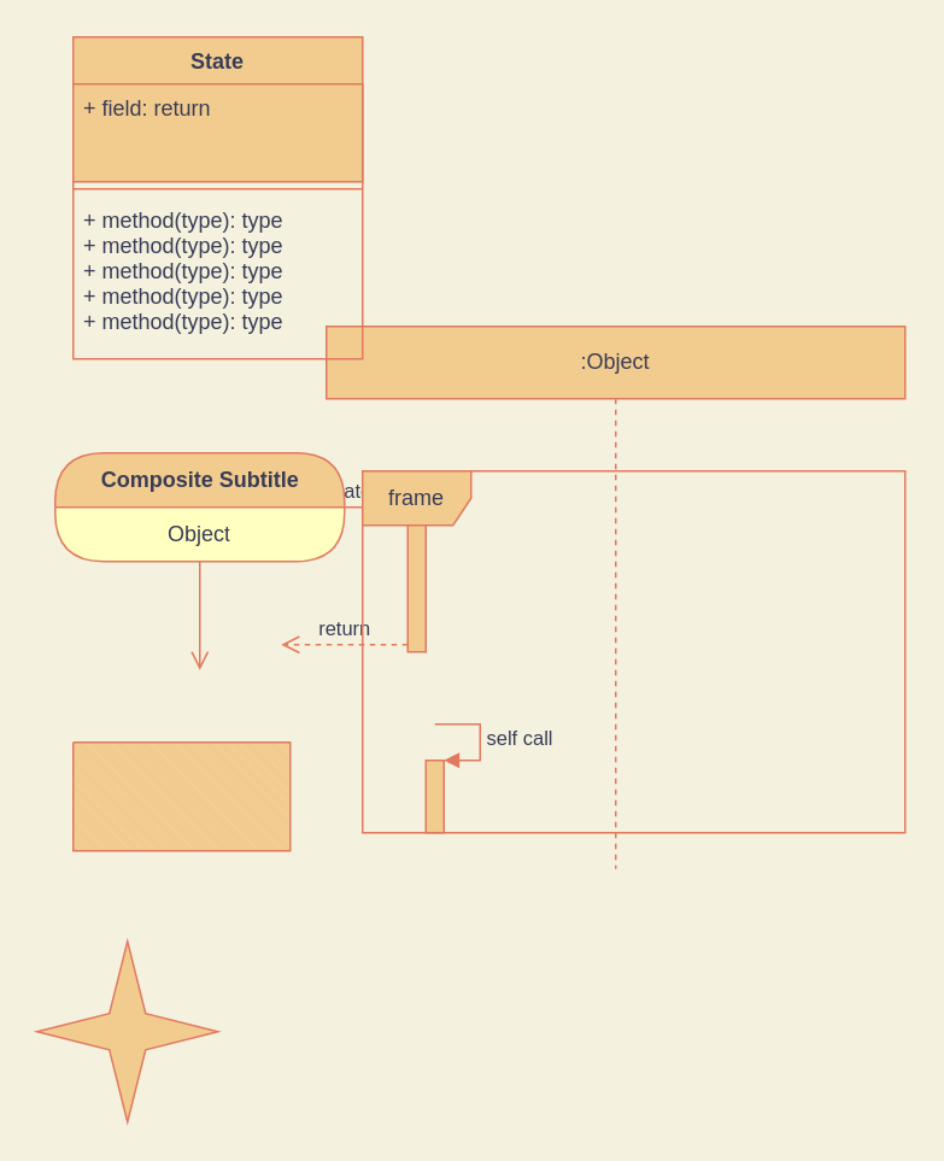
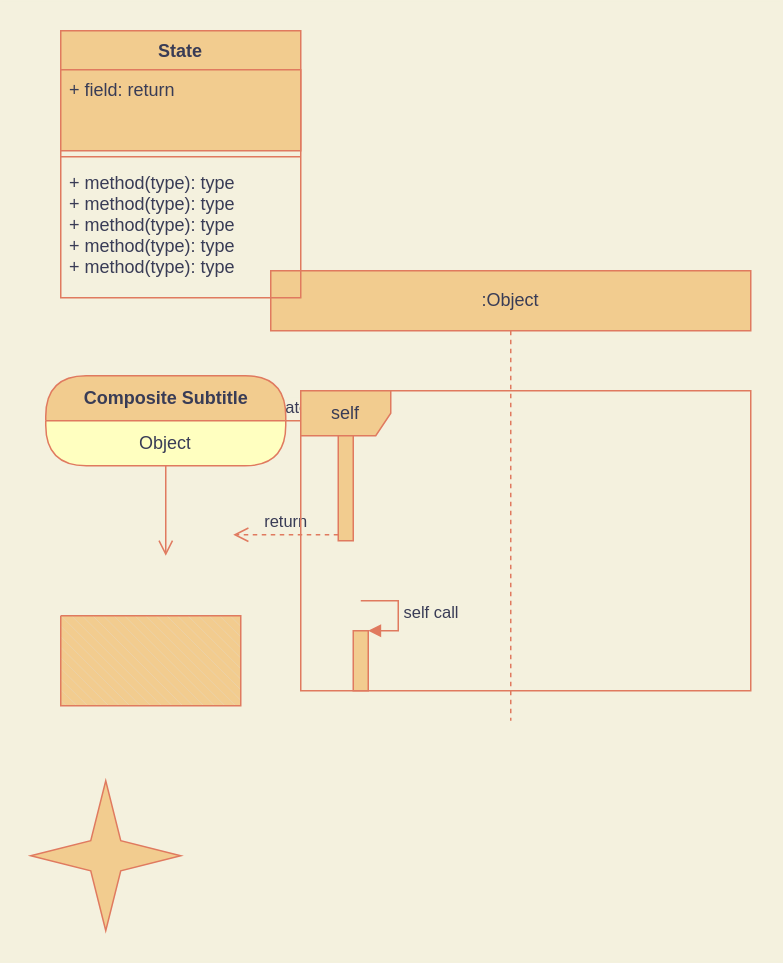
- <mxCell id="8" value="frame" style="shape=umlFrame;whiteSpace=wrap;html=1;fillColor=#F2CC8F;strokeColor=#E07A5F;fontColor=#393C56;" parent="2" vertex="1"><mxGeometry x="20" y="80" width="300" height="200" as="geometry" /></mxCell>
+ <mxCell id="8" value="self" style="shape=umlFrame;whiteSpace=wrap;html=1;fillColor=#F2CC8F;strokeColor=#E07A5F;fontColor=#393C56;" parent="2" vertex="1"><mxGeometry x="20" y="80" width="300" height="200" as="geometry" /></mxCell>
